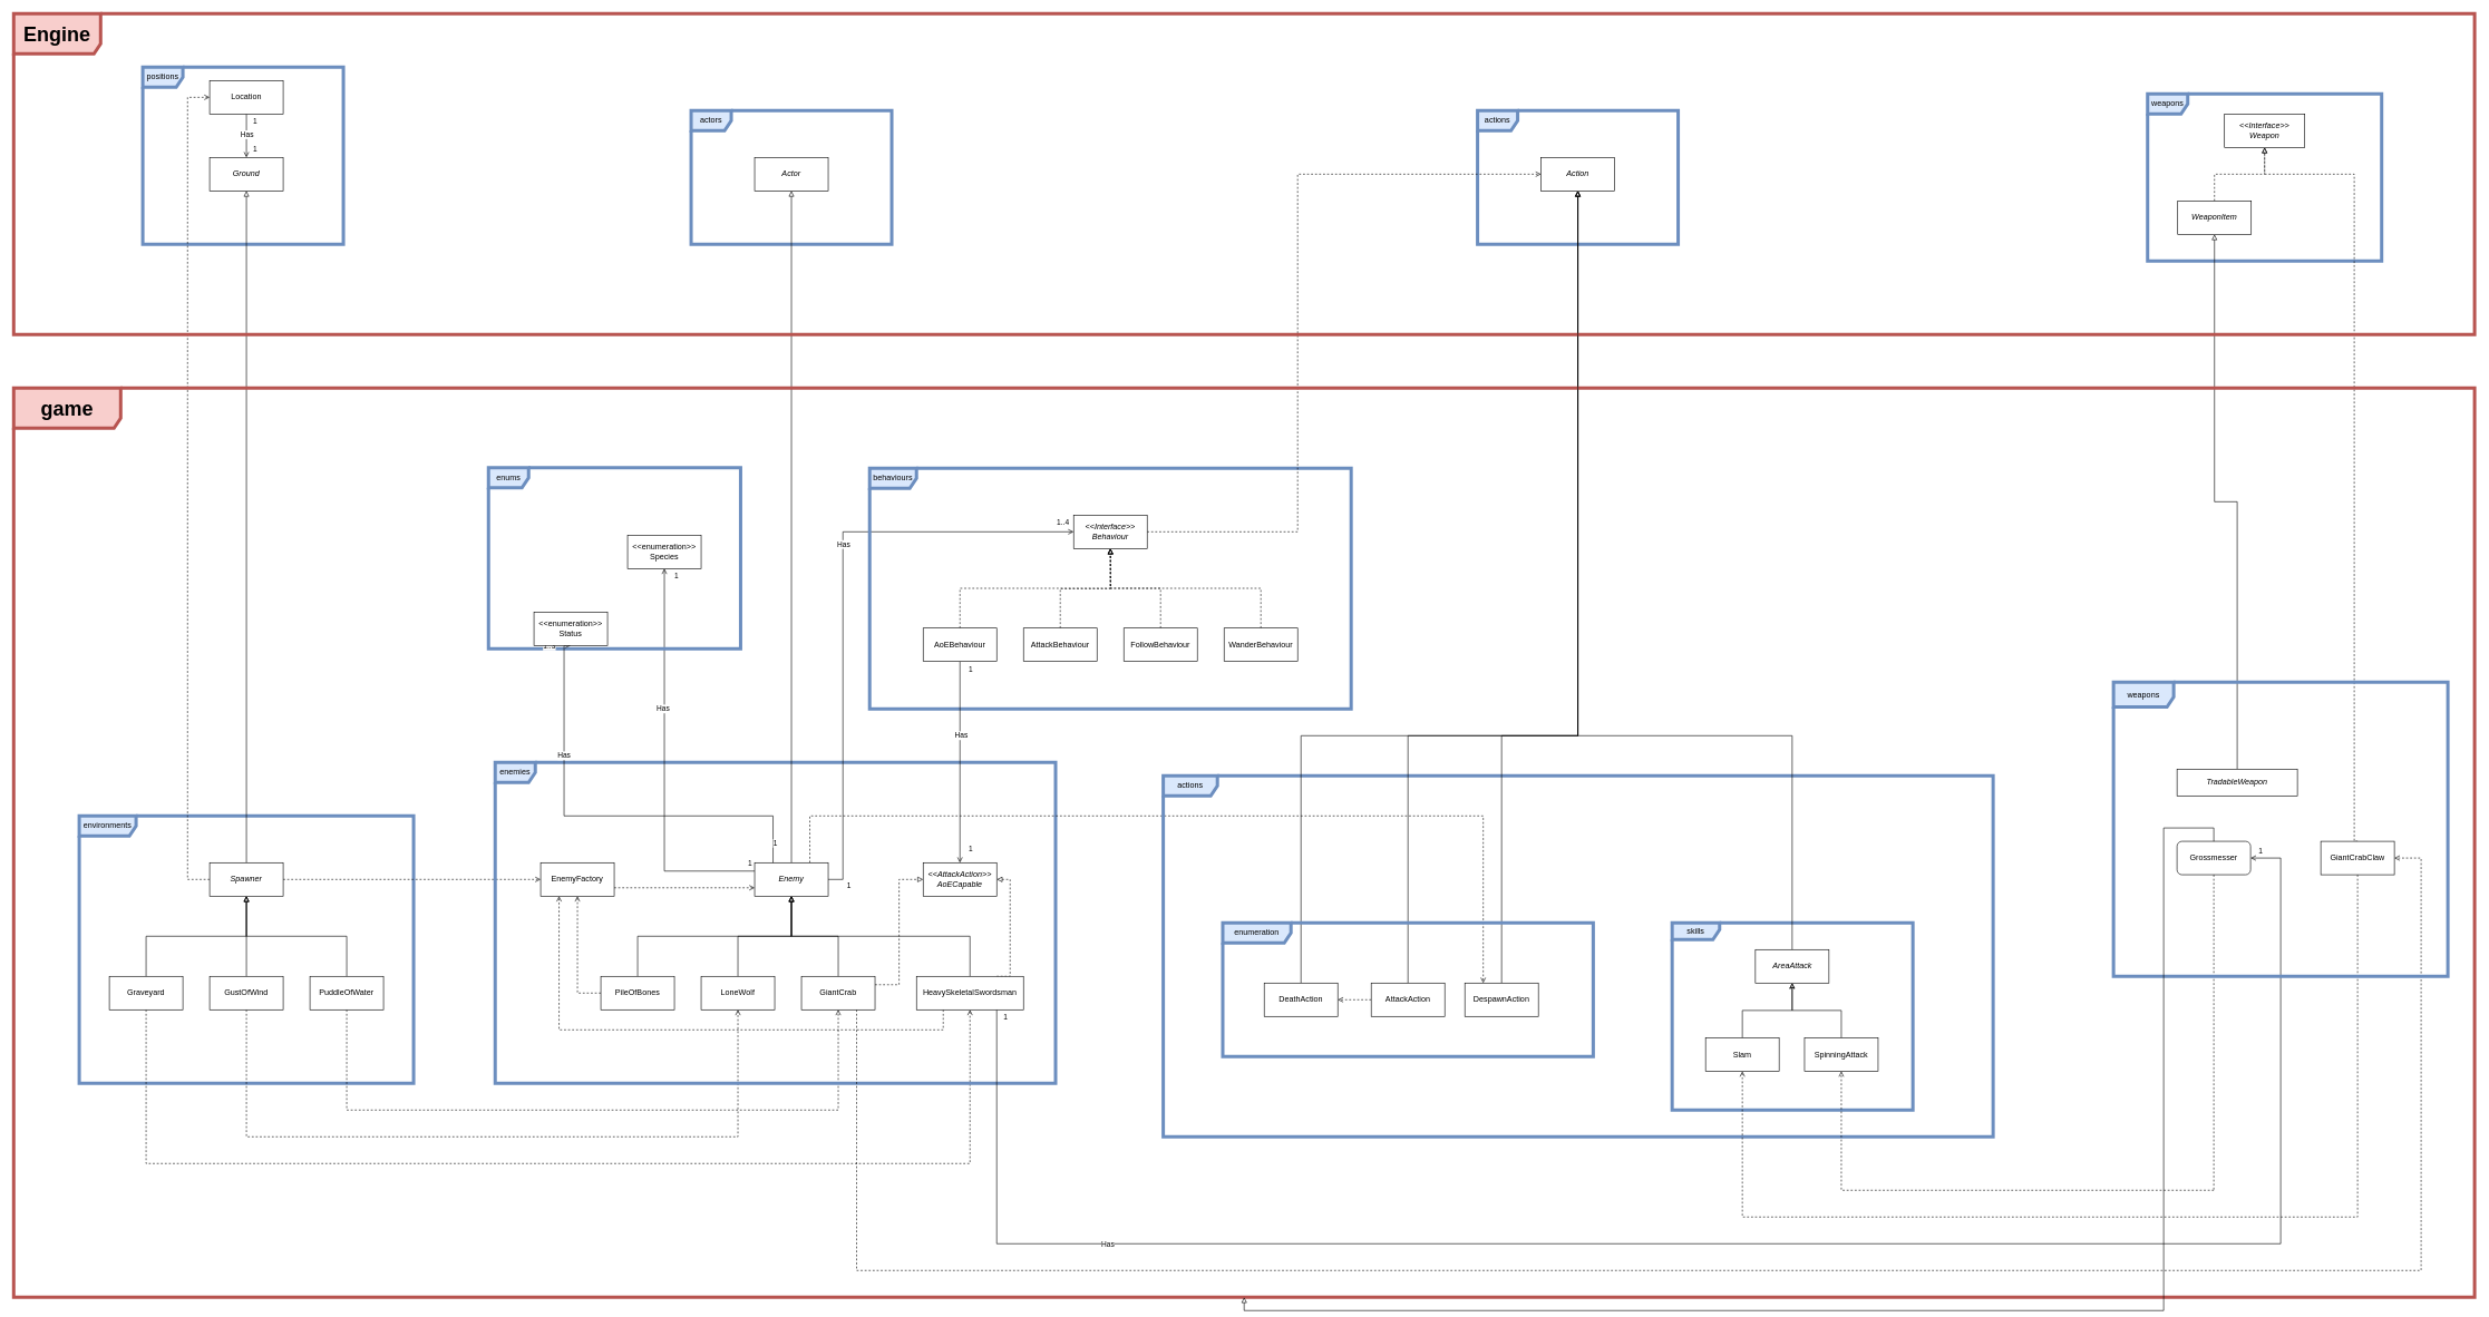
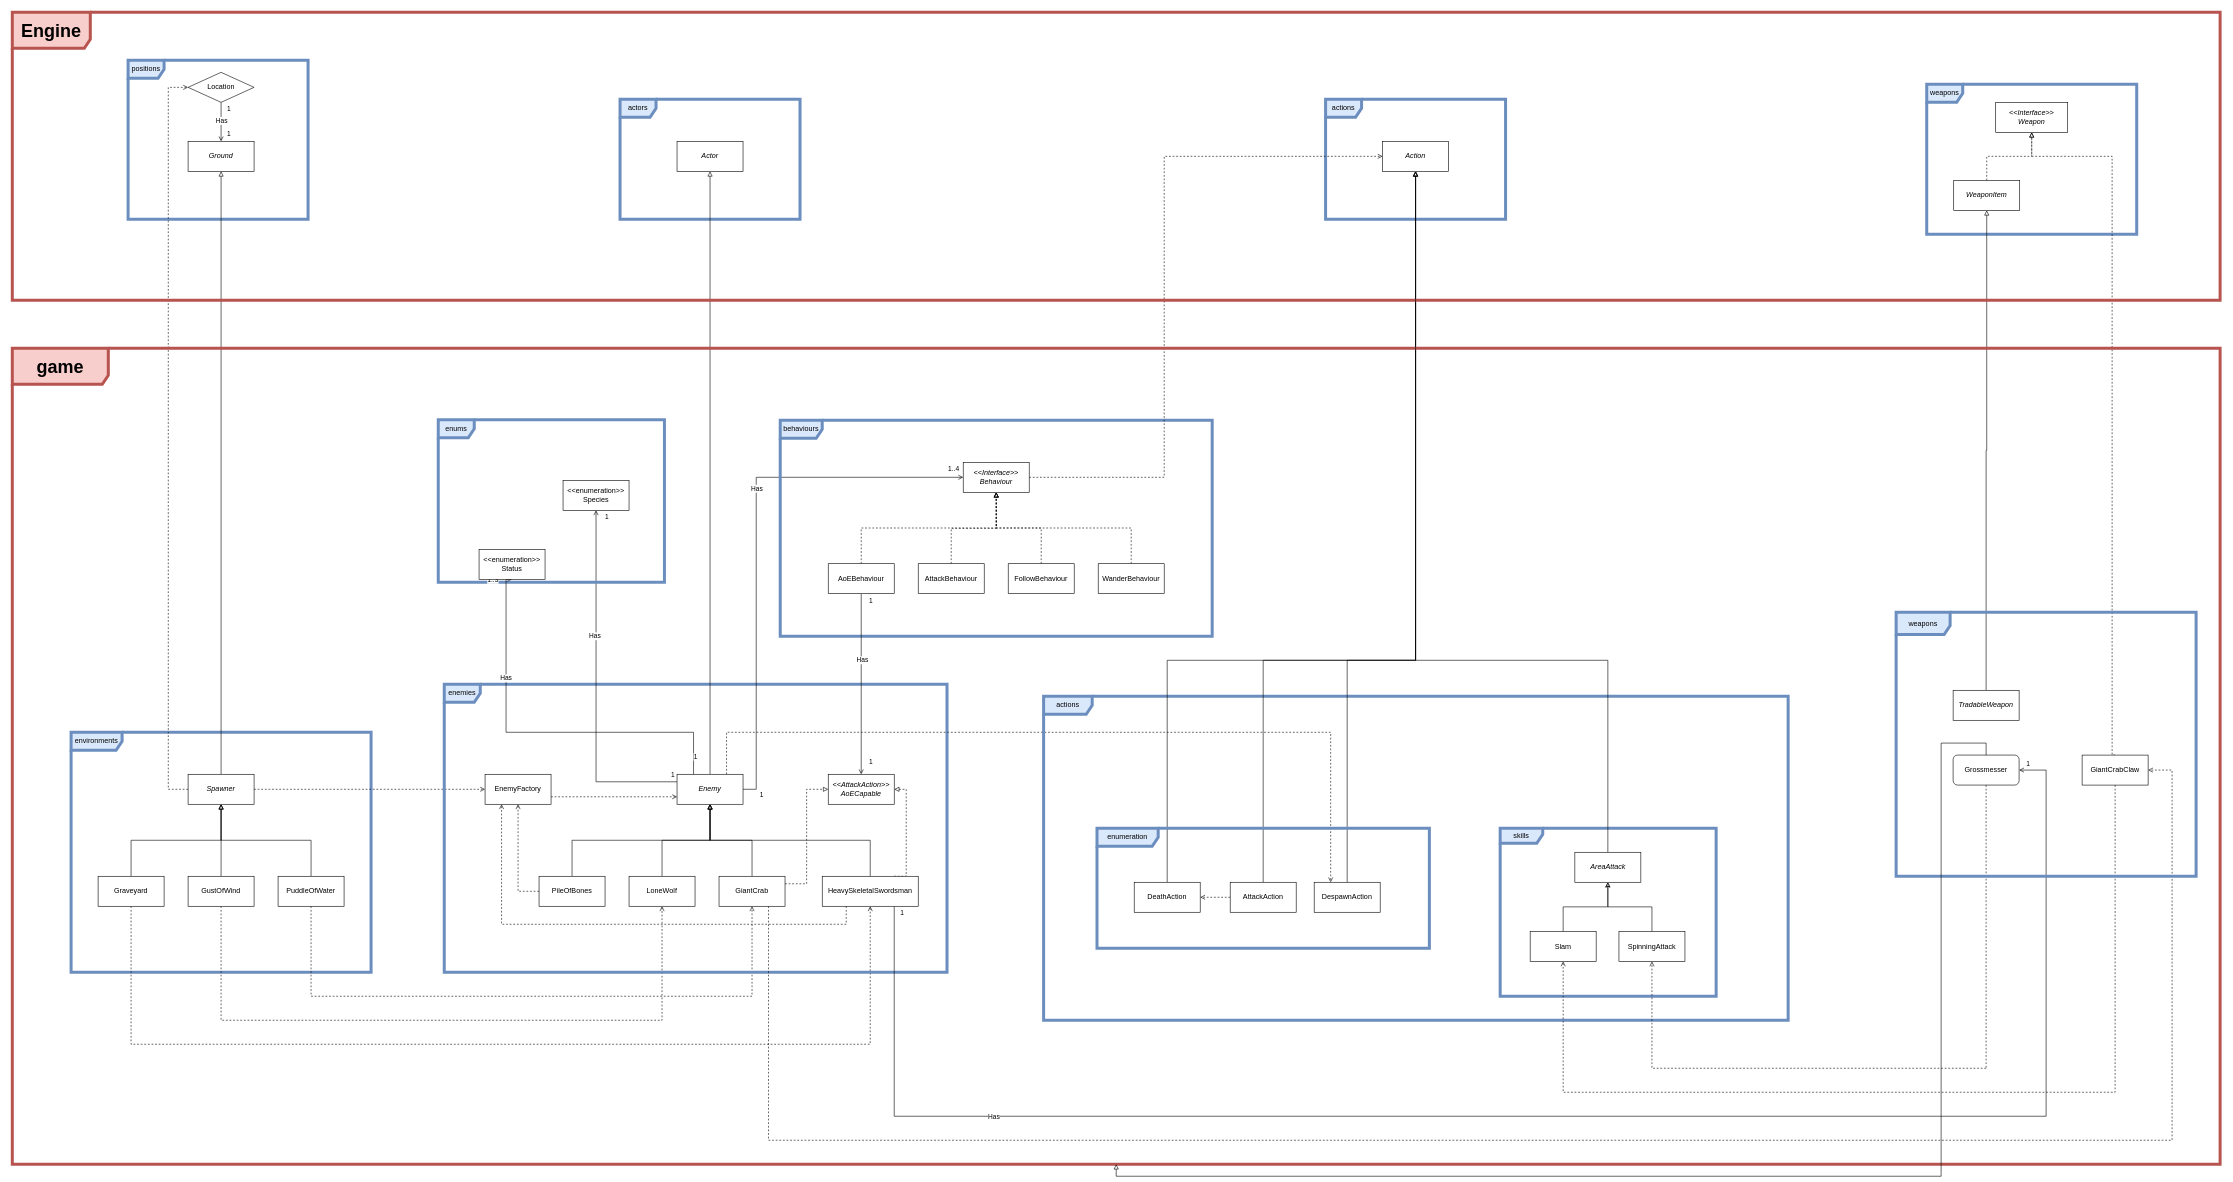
- <mxCell id="98" value="Location" style="html=1;whiteSpace=wrap;" parent="1" vertex="1"><mxGeometry x="313" y="120" width="110" height="50" as="geometry" /></mxCell>
+ <mxCell id="98" value="Location" style="rhombus;html=1;whiteSpace=wrap;" parent="1" vertex="1"><mxGeometry x="313" y="120" width="110" height="50" as="geometry" /></mxCell>
- <mxCell id="111" value="&lt;i&gt;TradableWeapon&lt;/i&gt;" style="html=1;whiteSpace=wrap;" parent="1" vertex="1"><mxGeometry x="3255" y="1150" width="180" height="40" as="geometry" /></mxCell>
+ <mxCell id="111" value="&lt;i&gt;TradableWeapon&lt;/i&gt;" style="html=1;whiteSpace=wrap;" parent="1" vertex="1"><mxGeometry x="3255" y="1150" width="110" height="50" as="geometry" /></mxCell>
